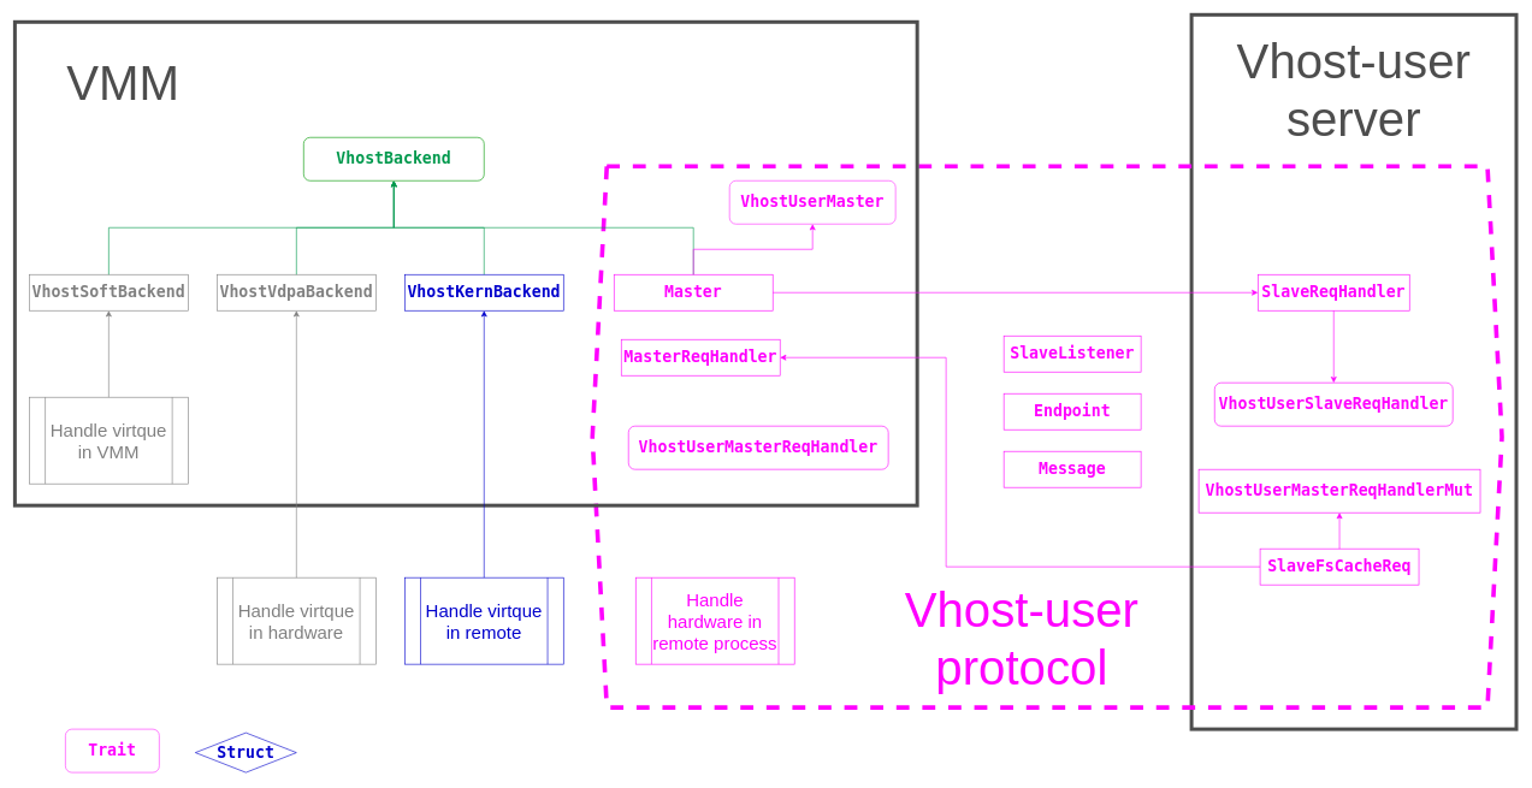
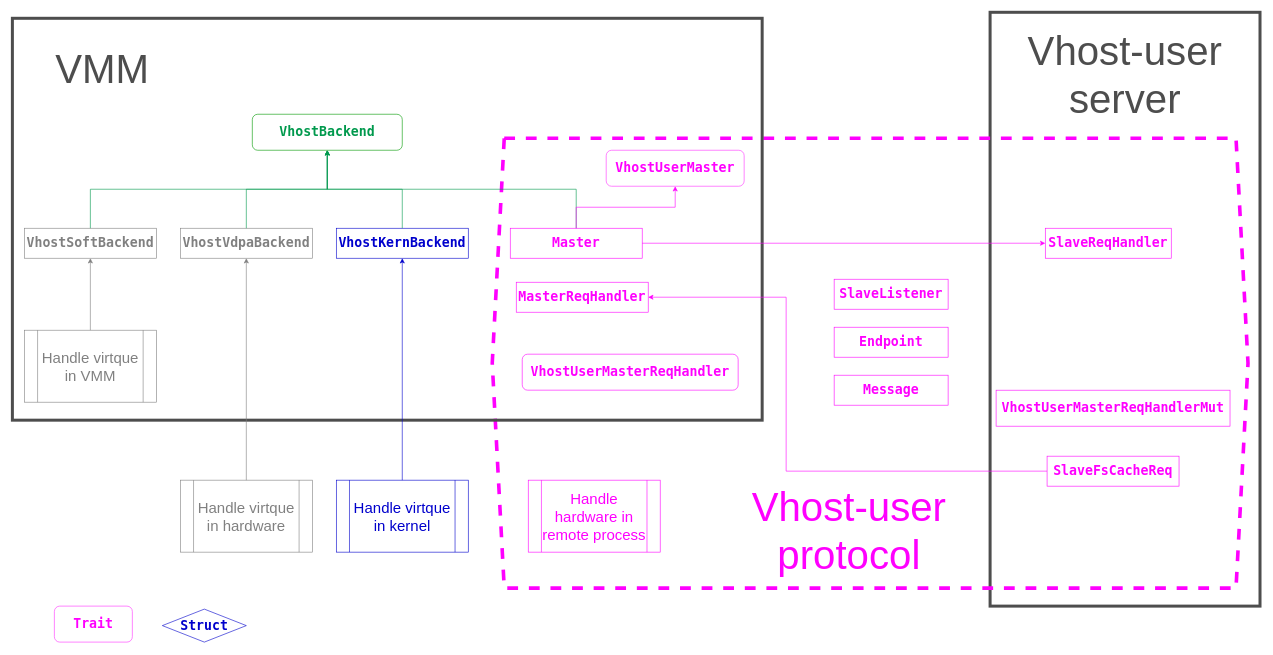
- <mxCell id="13" style="edgeStyle=orthogonalEdgeStyle;rounded=0;orthogonalLoop=1;jettySize=auto;html=1;exitX=0.5;exitY=1;exitDx=0;exitDy=0;entryX=0.5;entryY=0;entryDx=0;entryDy=0;labelBackgroundColor=none;fontColor=#FF00FF;strokeColor=#FF00FF;" edge="1" parent="1" source="11" target="12"><mxGeometry relative="1" as="geometry"><mxPoint x="1232" y="560" as="sourcePoint" /><mxPoint x="1232" y="660" as="targetPoint" /></mxGeometry></mxCell>
- <mxCell id="12" value="&lt;pre style=&quot;font-size: 16.5pt; font-weight: 700; font-family: &amp;quot;jetbrains mono&amp;quot;, monospace;&quot;&gt;&lt;pre style=&quot;font-family: &amp;quot;jetbrains mono&amp;quot;, monospace; font-size: 16.5pt;&quot;&gt;VhostUserSlaveReqHandler&lt;/pre&gt;&lt;/pre&gt;" style="rounded=1;whiteSpace=wrap;html=1;labelBackgroundColor=none;fontColor=#FF00FF;strokeColor=#FF00FF;" vertex="1" parent="1"><mxGeometry x="1682" y="530" width="330" height="60" as="geometry" /></mxCell>
- <mxCell id="34" style="edgeStyle=orthogonalEdgeStyle;rounded=0;orthogonalLoop=1;jettySize=auto;html=1;exitX=0.5;exitY=0;exitDx=0;exitDy=0;entryX=0.5;entryY=1;entryDx=0;entryDy=0;labelBackgroundColor=none;fontColor=#FF00FF;strokeColor=#FF00FF;" edge="1" parent="1" source="8" target="9"><mxGeometry relative="1" as="geometry"><mxPoint x="1890" y="180" as="sourcePoint" /><mxPoint x="1890" y="260" as="targetPoint" /></mxGeometry></mxCell>
- <mxCell id="21" value="Handle virtque in remote" style="shape=process;whiteSpace=wrap;html=1;backgroundOutline=1;rounded=0;labelBackgroundColor=none;sketch=0;fontSize=25;strokeColor=#0000CC;fontColor=#0000CC;" vertex="1" parent="1"><mxGeometry x="560" y="800" width="220" height="120" as="geometry" /></mxCell>
+ <mxCell id="21" value="Handle virtque in kernel" style="shape=process;whiteSpace=wrap;html=1;backgroundOutline=1;rounded=0;labelBackgroundColor=none;sketch=0;fontSize=25;strokeColor=#0000CC;fontColor=#0000CC;" vertex="1" parent="1"><mxGeometry x="560" y="800" width="220" height="120" as="geometry" /></mxCell>
